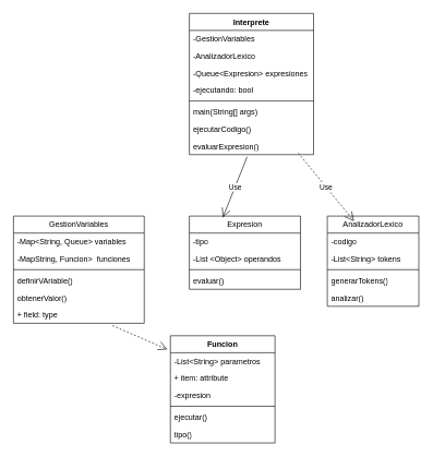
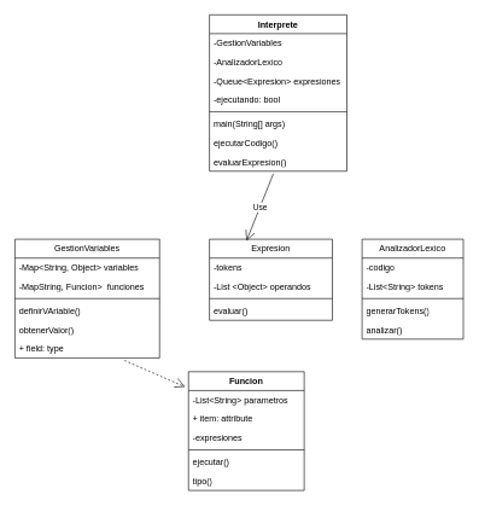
- <mxCell id="36" value="Use" style="endArrow=open;endSize=12;dashed=1;html=1;rounded=0;exitX=0.877;exitY=0.912;exitDx=0;exitDy=0;exitPerimeter=0;entryX=0.292;entryY=0.056;entryDx=0;entryDy=0;entryPerimeter=0;" edge="1" parent="1" source="10" target="23"><mxGeometry width="160" relative="1" as="geometry"><mxPoint x="300" y="260" as="sourcePoint" /><mxPoint x="460" y="260" as="targetPoint" /></mxGeometry></mxCell>
- <mxCell id="30" value="-Map&amp;lt;String, Queue&amp;gt; variables" style="text;strokeColor=none;fillColor=none;align=left;verticalAlign=top;spacingLeft=4;spacingRight=4;overflow=hidden;rotatable=0;points=[[0,0.5],[1,0.5]];portConstraint=eastwest;whiteSpace=wrap;html=1;" vertex="1" parent="29"><mxGeometry y="26" width="200" height="26" as="geometry" /></mxCell>
+ <mxCell id="30" value="-Map&amp;lt;String, Object&amp;gt; variables" style="text;strokeColor=none;fillColor=none;align=left;verticalAlign=top;spacingLeft=4;spacingRight=4;overflow=hidden;rotatable=0;points=[[0,0.5],[1,0.5]];portConstraint=eastwest;whiteSpace=wrap;html=1;" vertex="1" parent="29"><mxGeometry y="26" width="200" height="26" as="geometry" /></mxCell>
- <mxCell id="12" value="-tipo" style="text;strokeColor=none;fillColor=none;align=left;verticalAlign=top;spacingLeft=4;spacingRight=4;overflow=hidden;rotatable=0;points=[[0,0.5],[1,0.5]];portConstraint=eastwest;whiteSpace=wrap;html=1;" vertex="1" parent="11"><mxGeometry y="26" width="170" height="26" as="geometry" /></mxCell>
+ <mxCell id="12" value="-tokens" style="text;strokeColor=none;fillColor=none;align=left;verticalAlign=top;spacingLeft=4;spacingRight=4;overflow=hidden;rotatable=0;points=[[0,0.5],[1,0.5]];portConstraint=eastwest;whiteSpace=wrap;html=1;" vertex="1" parent="11"><mxGeometry y="26" width="170" height="26" as="geometry" /></mxCell>
- <mxCell id="19" value="-expresion" style="text;strokeColor=none;fillColor=none;align=left;verticalAlign=top;spacingLeft=4;spacingRight=4;overflow=hidden;rotatable=0;points=[[0,0.5],[1,0.5]];portConstraint=eastwest;whiteSpace=wrap;html=1;" vertex="1" parent="16"><mxGeometry y="78" width="160" height="26" as="geometry" /></mxCell>
+ <mxCell id="19" value="-expresiones" style="text;strokeColor=none;fillColor=none;align=left;verticalAlign=top;spacingLeft=4;spacingRight=4;overflow=hidden;rotatable=0;points=[[0,0.5],[1,0.5]];portConstraint=eastwest;whiteSpace=wrap;html=1;" vertex="1" parent="16"><mxGeometry y="78" width="160" height="26" as="geometry" /></mxCell>
